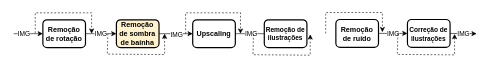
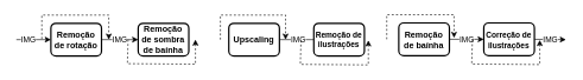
- <mxCell id="4" value="&lt;b&gt;Remoção de sombra de baínha&lt;/b&gt;" style="rounded=1;whiteSpace=wrap;html=1;absoluteArcSize=1;arcSize=14;strokeWidth=2;fillColor=#fff2cc;" parent="1" vertex="1"><mxGeometry x="192.049" y="32.667" width="71.457" height="46.667" as="geometry" /></mxCell>
+ <mxCell id="4" value="&lt;b&gt;Remoção de sombra de baínha&lt;/b&gt;" style="rounded=1;whiteSpace=wrap;html=1;absoluteArcSize=1;arcSize=14;strokeWidth=2;" parent="1" vertex="1"><mxGeometry x="192.049" y="32.667" width="71.457" height="46.667" as="geometry" /></mxCell>
- <mxCell id="2" value="" style="edgeStyle=orthogonalEdgeStyle;rounded=0;orthogonalLoop=1;jettySize=auto;html=1;" parent="1" source="4" target="10" edge="1"><mxGeometry relative="1" as="geometry" /></mxCell>
- <mxCell id="3" value="IMG" style="edgeLabel;html=1;align=center;verticalAlign=middle;resizable=0;points=[];" vertex="1" connectable="0" parent="2"><mxGeometry x="0.034" y="-1" relative="1" as="geometry"><mxPoint as="offset" /></mxGeometry></mxCell>
- <mxCell id="18" value="&lt;b&gt;Remoção de ruído&lt;/b&gt;" style="rounded=1;whiteSpace=wrap;html=1;absoluteArcSize=1;arcSize=14;strokeWidth=2;" parent="1" vertex="1"><mxGeometry x="560.002" y="32.167" width="71.457" height="46.667" as="geometry" /></mxCell>
+ <mxCell id="18" value="&lt;b&gt;Remoção de baínha&lt;/b&gt;" style="rounded=1;whiteSpace=wrap;html=1;absoluteArcSize=1;arcSize=14;strokeWidth=2;" parent="1" vertex="1"><mxGeometry x="560.002" y="32.167" width="71.457" height="46.667" as="geometry" /></mxCell>
